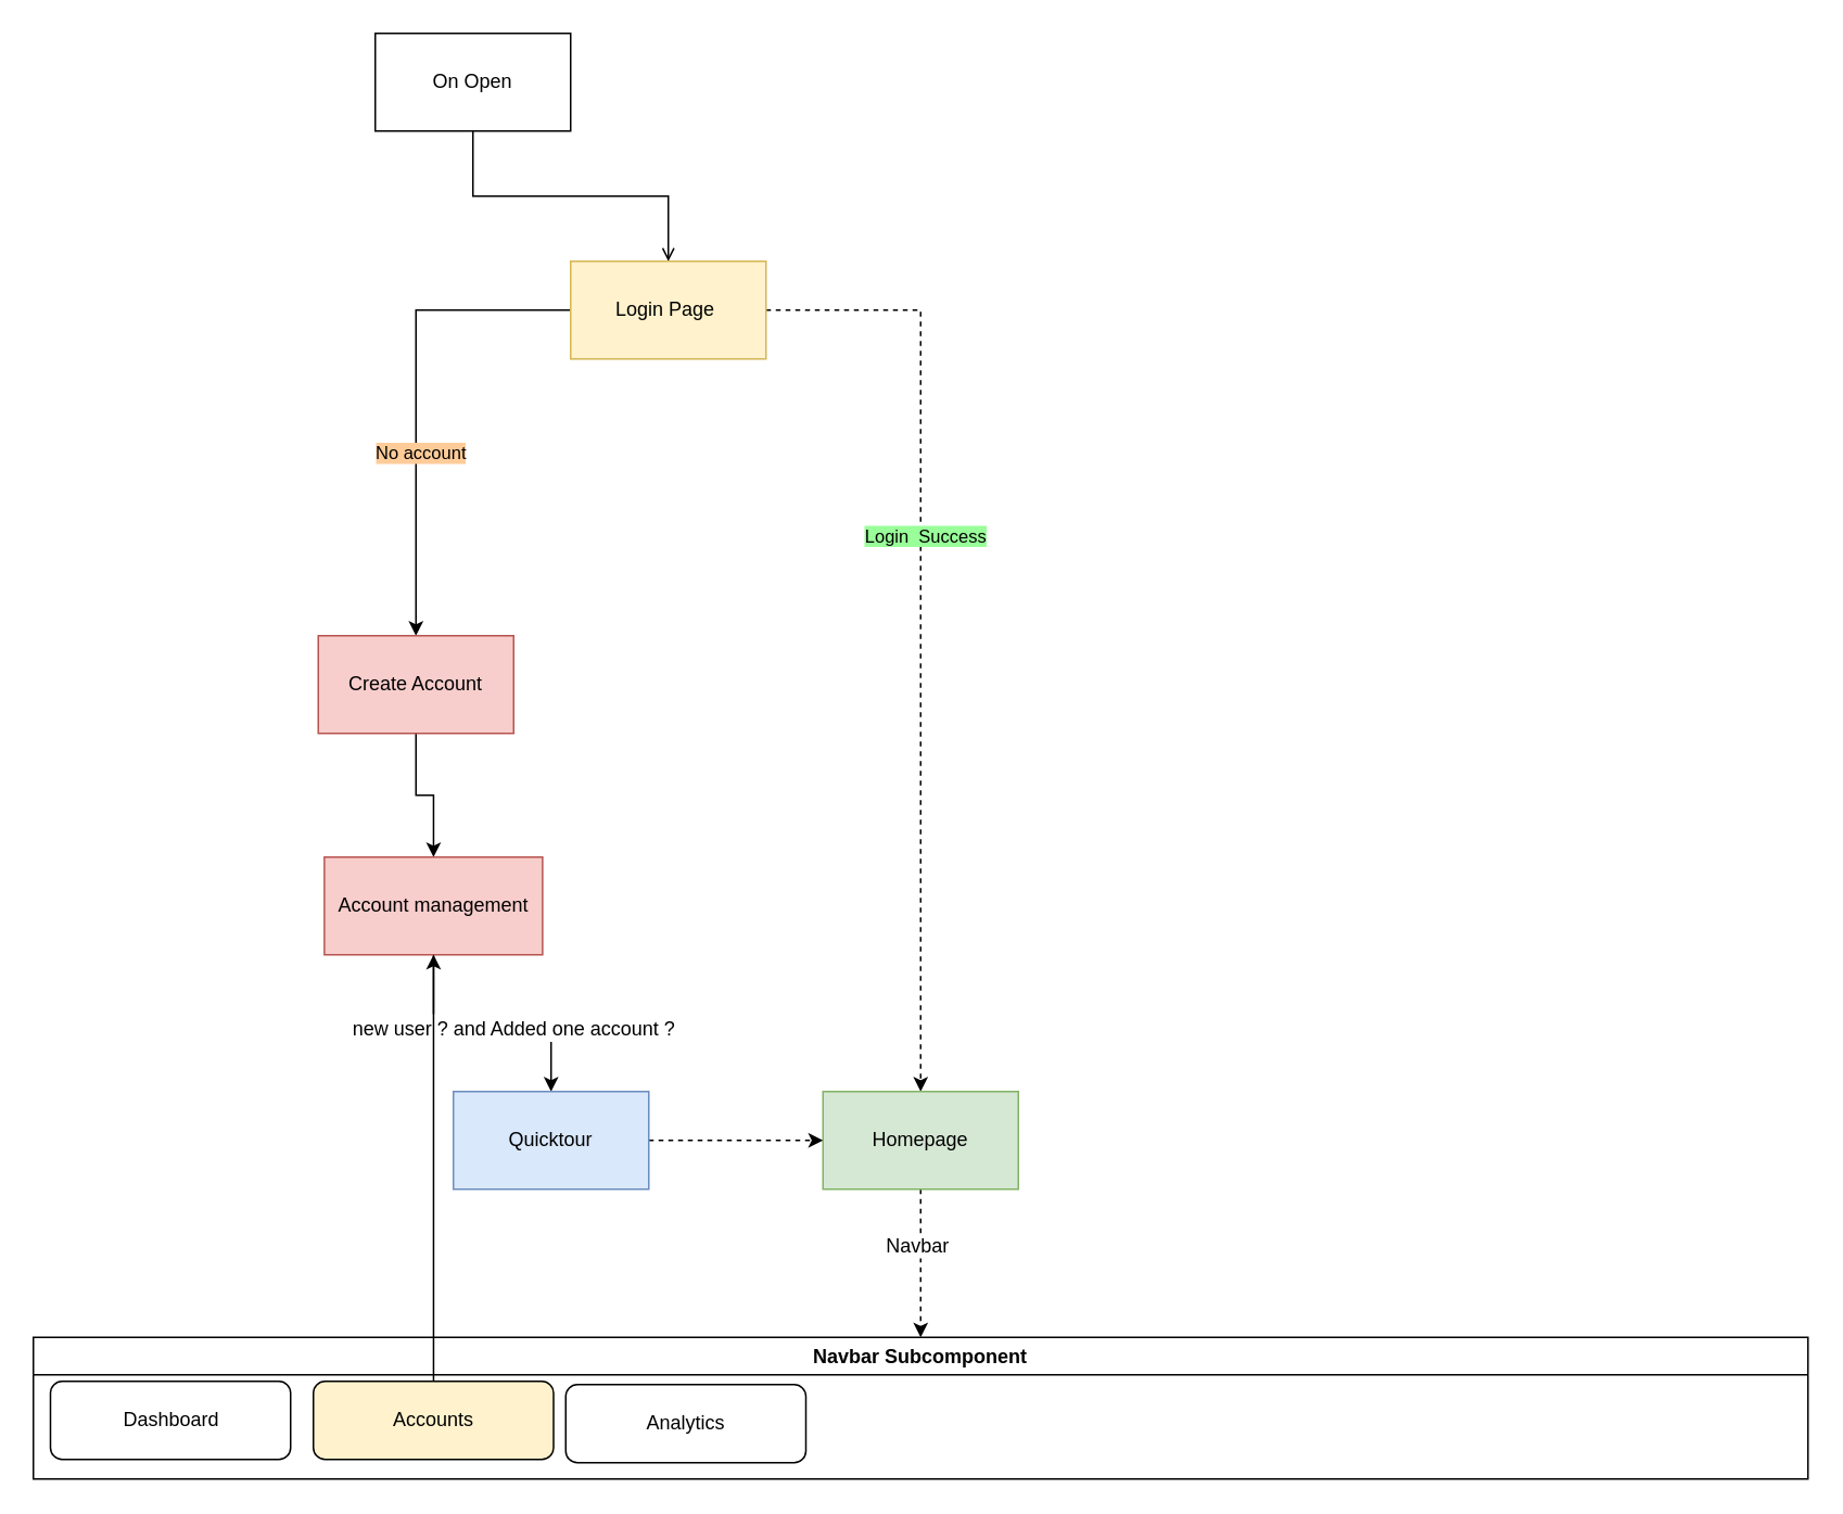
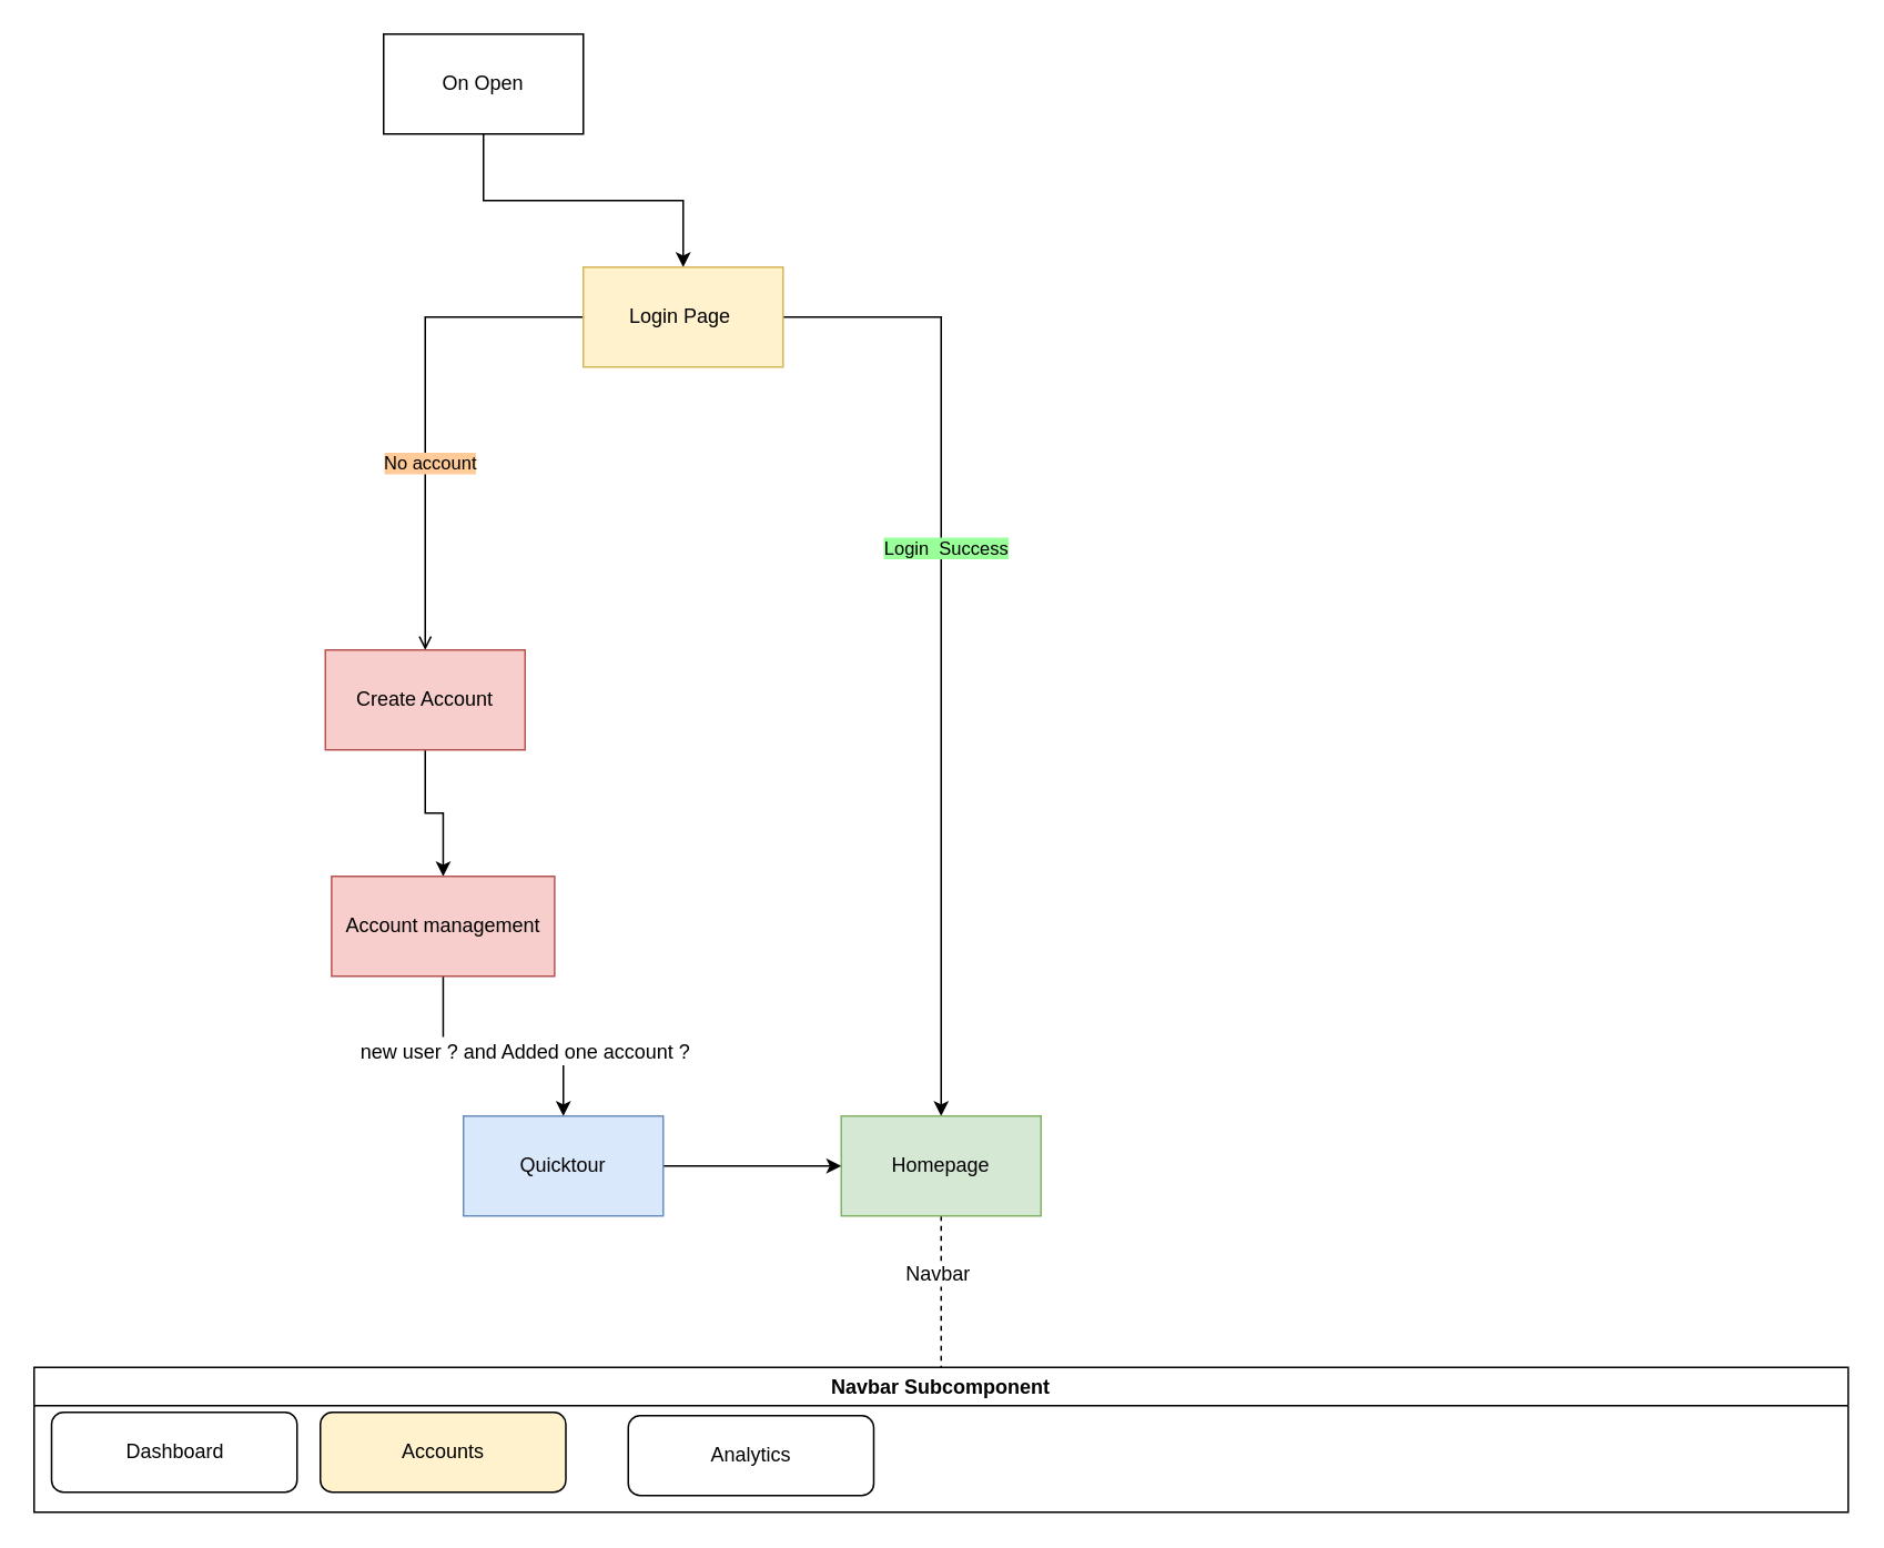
- <mxCell id="2" value="" style="edgeStyle=orthogonalEdgeStyle;rounded=0;orthogonalLoop=1;jettySize=auto;html=1;endArrow=open;" parent="1" source="3" target="8" edge="1"><mxGeometry relative="1" as="geometry" /></mxCell>
+ <mxCell id="2" value="" style="edgeStyle=orthogonalEdgeStyle;rounded=0;orthogonalLoop=1;jettySize=auto;html=1;" parent="1" source="3" target="8" edge="1"><mxGeometry relative="1" as="geometry" /></mxCell>
- <mxCell id="6" style="edgeStyle=orthogonalEdgeStyle;rounded=0;orthogonalLoop=1;jettySize=auto;html=1;" parent="1" source="8" target="13" edge="1"><mxGeometry relative="1" as="geometry" /></mxCell>
+ <mxCell id="6" style="edgeStyle=orthogonalEdgeStyle;rounded=0;orthogonalLoop=1;jettySize=auto;html=1;endArrow=open;" parent="1" source="8" target="13" edge="1"><mxGeometry relative="1" as="geometry" /></mxCell>
- <mxCell id="4" style="edgeStyle=orthogonalEdgeStyle;rounded=0;orthogonalLoop=1;jettySize=auto;html=1;dashed=1;" parent="1" source="8" target="11" edge="1"><mxGeometry relative="1" as="geometry" /></mxCell>
+ <mxCell id="4" style="edgeStyle=orthogonalEdgeStyle;rounded=0;orthogonalLoop=1;jettySize=auto;html=1;" parent="1" source="8" target="11" edge="1"><mxGeometry relative="1" as="geometry" /></mxCell>
- <mxCell id="17" style="edgeStyle=orthogonalEdgeStyle;rounded=0;orthogonalLoop=1;jettySize=auto;html=1;entryX=0;entryY=0.5;entryDx=0;entryDy=0;dashed=1;" parent="1" source="18" target="11" edge="1"><mxGeometry relative="1" as="geometry" /></mxCell>
+ <mxCell id="17" style="edgeStyle=orthogonalEdgeStyle;rounded=0;orthogonalLoop=1;jettySize=auto;html=1;entryX=0;entryY=0.5;entryDx=0;entryDy=0;" parent="1" source="18" target="11" edge="1"><mxGeometry relative="1" as="geometry" /></mxCell>
- <mxCell id="23" style="edgeStyle=orthogonalEdgeStyle;rounded=0;orthogonalLoop=1;jettySize=auto;html=1;fontSize=12;fontColor=#000000;" parent="1" source="21" target="16" edge="1"><mxGeometry relative="1" as="geometry" /></mxCell>
- <mxCell id="9" value="" style="edgeStyle=orthogonalEdgeStyle;rounded=0;orthogonalLoop=1;jettySize=auto;html=1;fontSize=12;fontColor=#000000;dashed=1;entryX=0.5;entryY=0;entryDx=0;entryDy=0;" parent="1" source="11" target="19" edge="1"><mxGeometry relative="1" as="geometry"><mxPoint x="565" y="811" as="targetPoint" /></mxGeometry></mxCell>
+ <mxCell id="9" value="" style="edgeStyle=orthogonalEdgeStyle;rounded=0;orthogonalLoop=1;jettySize=auto;html=1;fontSize=12;fontColor=#000000;dashed=1;entryX=0.5;entryY=0;entryDx=0;entryDy=0;endArrow=none;" parent="1" source="11" target="19" edge="1"><mxGeometry relative="1" as="geometry"><mxPoint x="565" y="811" as="targetPoint" /></mxGeometry></mxCell>
- <mxCell id="22" value="Analytics" style="rounded=1;whiteSpace=wrap;html=1;labelBackgroundColor=none;labelBorderColor=none;strokeColor=default;strokeWidth=1;fontSize=12;fontColor=#000000;" parent="19" vertex="1"><mxGeometry x="327" y="29" width="147.5" height="48" as="geometry" /></mxCell>
+ <mxCell id="22" value="Analytics" style="rounded=1;whiteSpace=wrap;html=1;labelBackgroundColor=none;labelBorderColor=none;strokeColor=default;strokeWidth=1;fontSize=12;fontColor=#000000;" parent="19" vertex="1"><mxGeometry x="357" y="29" width="147.5" height="48" as="geometry" /></mxCell>
